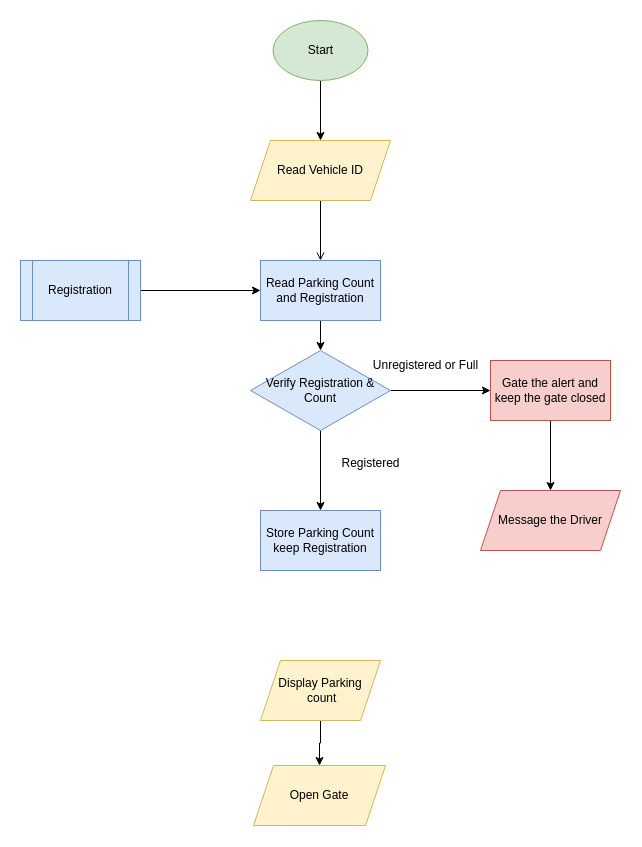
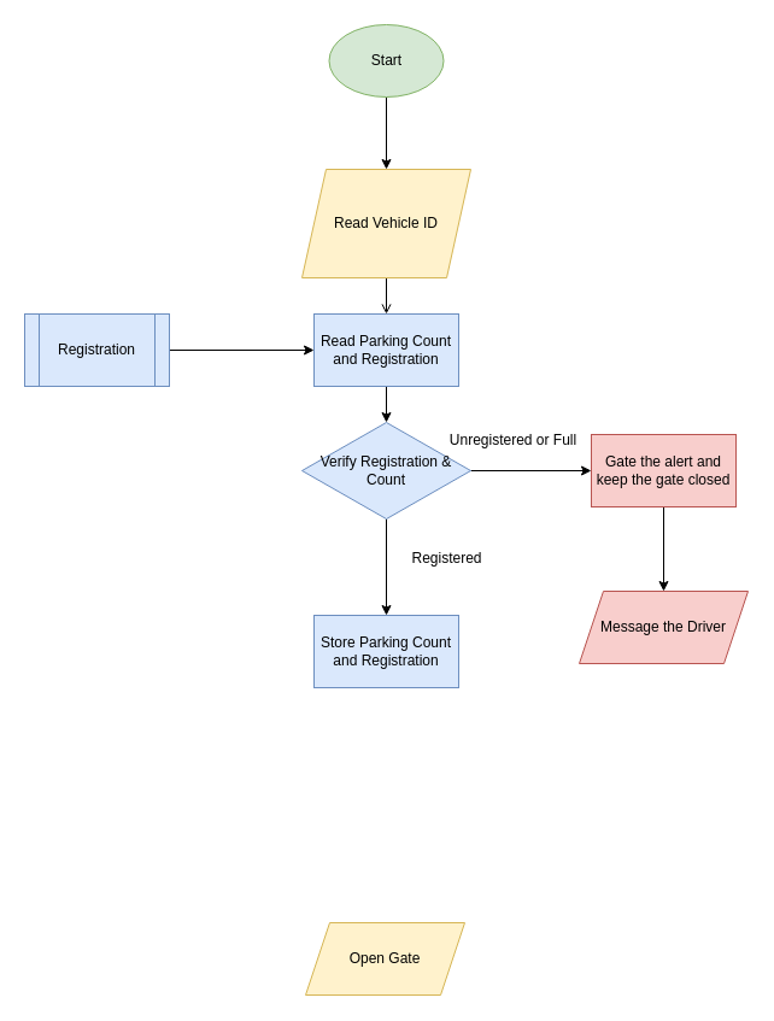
- <mxCell id="5" value="Read Vehicle ID" style="shape=parallelogram;perimeter=parallelogramPerimeter;whiteSpace=wrap;html=1;fixedSize=1;fillColor=#fff2cc;strokeColor=#d6b656;" vertex="1" parent="1"><mxGeometry x="250" y="140" width="140" height="60" as="geometry" /></mxCell>
+ <mxCell id="5" value="Read Vehicle ID" style="shape=parallelogram;perimeter=parallelogramPerimeter;whiteSpace=wrap;html=1;fixedSize=1;fillColor=#fff2cc;strokeColor=#d6b656;" vertex="1" parent="1"><mxGeometry x="250" y="140" width="140" height="90" as="geometry" /></mxCell>
- <mxCell id="11" value="Store Parking Count keep Registration" style="rounded=0;whiteSpace=wrap;html=1;fillColor=#dae8fc;strokeColor=#6c8ebf;" vertex="1" parent="1"><mxGeometry x="260" y="510" width="120" height="60" as="geometry" /></mxCell>
+ <mxCell id="11" value="Store Parking Count and Registration" style="rounded=0;whiteSpace=wrap;html=1;fillColor=#dae8fc;strokeColor=#6c8ebf;" vertex="1" parent="1"><mxGeometry x="260" y="510" width="120" height="60" as="geometry" /></mxCell>
- <mxCell id="20" value="Display Parking&lt;div&gt;&amp;nbsp;count&lt;/div&gt;" style="shape=parallelogram;perimeter=parallelogramPerimeter;whiteSpace=wrap;html=1;fixedSize=1;fillColor=#fff2cc;strokeColor=#d6b656;" vertex="1" parent="1"><mxGeometry x="260" y="660" width="120" height="60" as="geometry" /></mxCell>
- <mxCell id="19" style="edgeStyle=orthogonalEdgeStyle;rounded=0;orthogonalLoop=1;jettySize=auto;html=1;entryX=0.5;entryY=0;entryDx=0;entryDy=0;" edge="1" parent="1" source="20" target="21"><mxGeometry relative="1" as="geometry" /></mxCell>
